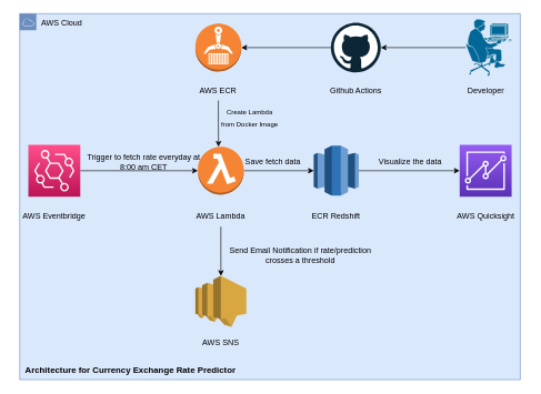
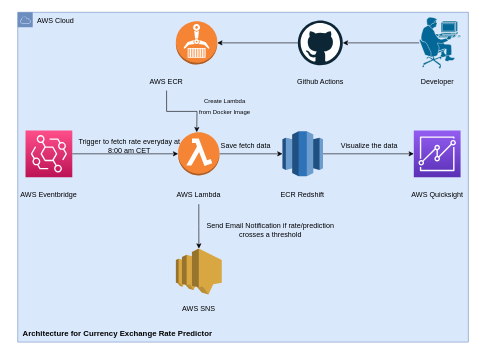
- <mxCell id="30" value="AWS ECR" style="text;html=1;strokeColor=none;fillColor=none;align=center;verticalAlign=middle;whiteSpace=wrap;rounded=0;" parent="1" vertex="1"><mxGeometry x="266.25" y="120.5" width="121" height="30" as="geometry" /></mxCell>
+ <mxCell id="30" value="AWS ECR" style="text;html=1;strokeColor=none;fillColor=none;align=center;verticalAlign=middle;whiteSpace=wrap;rounded=0;" parent="1" vertex="1"><mxGeometry x="216.25" y="120.5" width="121" height="30" as="geometry" /></mxCell>
